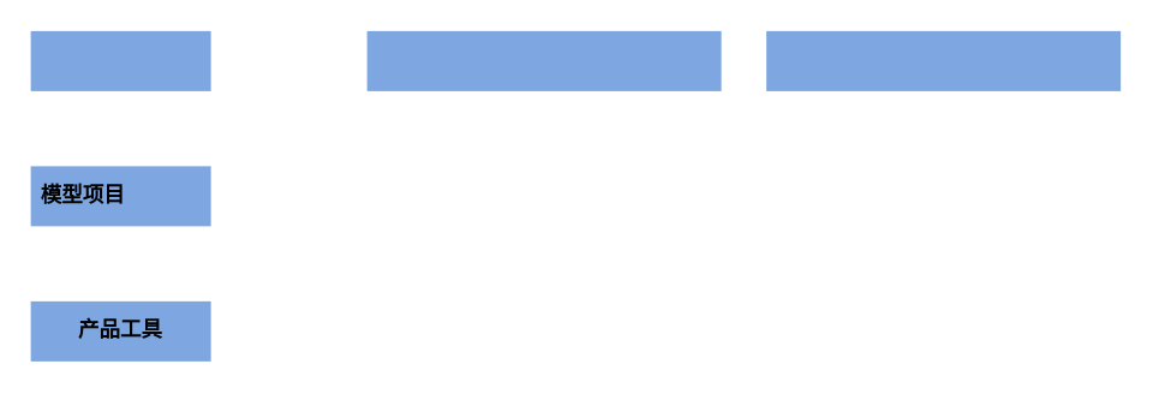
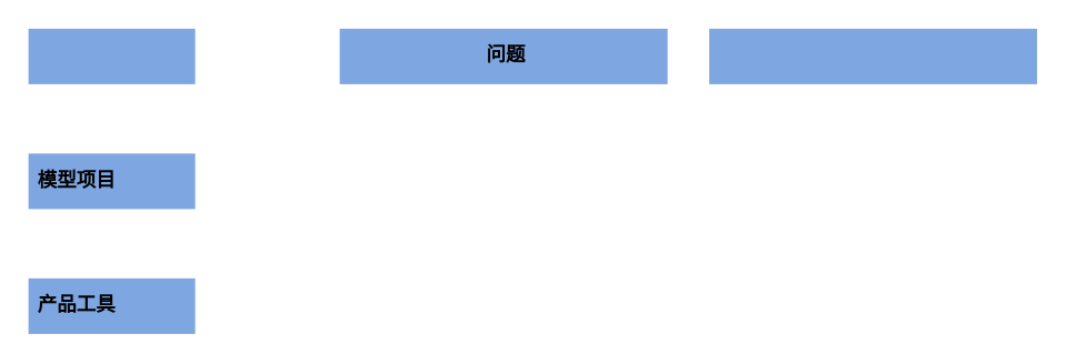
+ <mxCell id="4" value="&lt;b&gt;&lt;font style=&quot;font-size: 14px;&quot; color=&quot;#000000&quot;&gt;问题&lt;/font&gt;&lt;/b&gt;" style="text;html=1;strokeColor=none;fillColor=none;align=center;verticalAlign=middle;whiteSpace=wrap;rounded=0;fontSize=11;fontFamily=Architects Daughter;fontColor=#FFFFFF;" vertex="1" parent="1"><mxGeometry x="334" y="25" width="60" height="30" as="geometry" /></mxCell>
- <mxCell id="9" value="&lt;font color=&quot;#000000&quot;&gt;&lt;span style=&quot;font-size: 14px;&quot;&gt;&lt;b&gt;产品工具&lt;/b&gt;&lt;/span&gt;&lt;/font&gt;" style="text;html=1;strokeColor=none;fillColor=none;align=center;verticalAlign=middle;whiteSpace=wrap;rounded=0;fontSize=11;fontFamily=Architects Daughter;fontColor=#FFFFFF;" vertex="1" parent="1"><mxGeometry x="50" y="205" width="60" height="30" as="geometry" /></mxCell>
+ <mxCell id="9" value="&lt;font color=&quot;#000000&quot;&gt;&lt;span style=&quot;font-size: 14px;&quot;&gt;&lt;b&gt;产品工具&lt;/b&gt;&lt;/span&gt;&lt;/font&gt;" style="text;html=1;strokeColor=none;fillColor=none;align=center;verticalAlign=middle;whiteSpace=wrap;rounded=0;fontSize=11;fontFamily=Architects Daughter;fontColor=#FFFFFF;" vertex="1" parent="1"><mxGeometry x="25" y="205" width="60" height="30" as="geometry" /></mxCell>
